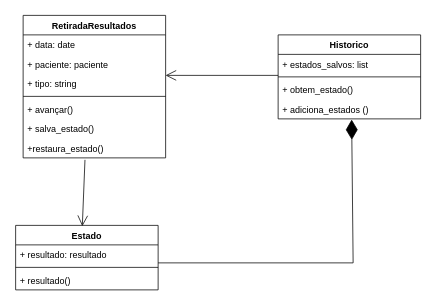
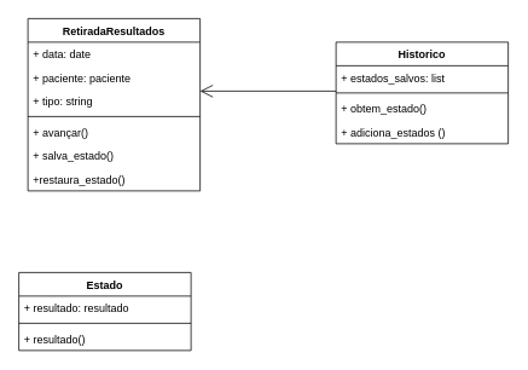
- <mxCell id="19" value="" style="endArrow=open;endFill=1;endSize=12;html=1;rounded=0;entryX=0.468;entryY=0.012;entryDx=0;entryDy=0;entryPerimeter=0;exitX=0.434;exitY=1.101;exitDx=0;exitDy=0;exitPerimeter=0;" parent="1" target="10" edge="1" source="9"><mxGeometry width="160" relative="1" as="geometry"><mxPoint x="120" y="160" as="sourcePoint" /><mxPoint x="530" y="260" as="targetPoint" /></mxGeometry></mxCell>
- <mxCell id="20" value="" style="endArrow=diamondThin;endFill=1;endSize=24;html=1;rounded=0;exitX=1;exitY=0.923;exitDx=0;exitDy=0;exitPerimeter=0;entryX=0.516;entryY=1.038;entryDx=0;entryDy=0;entryPerimeter=0;" parent="1" source="11" target="18" edge="1"><mxGeometry width="160" relative="1" as="geometry"><mxPoint x="370" y="260" as="sourcePoint" /><mxPoint x="530" y="260" as="targetPoint" /><Array as="points"><mxPoint x="470" y="350" /></Array></mxGeometry></mxCell>
